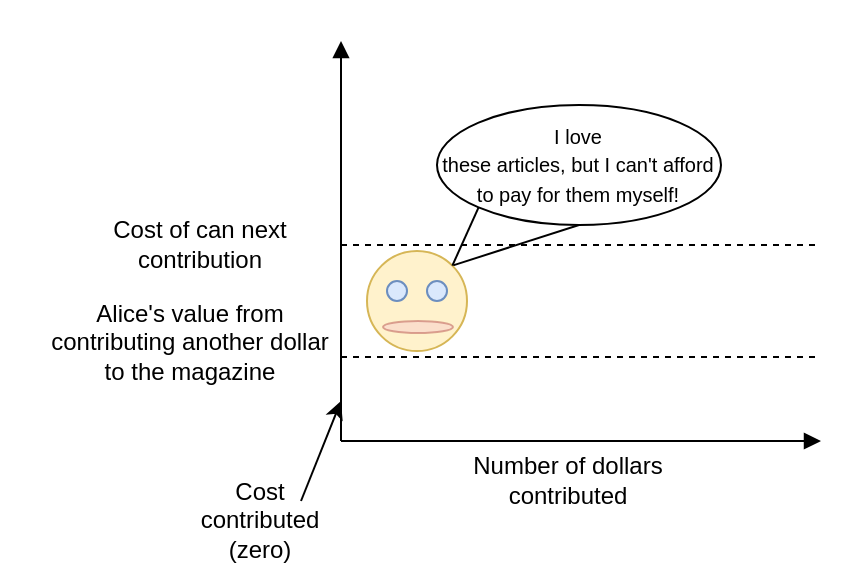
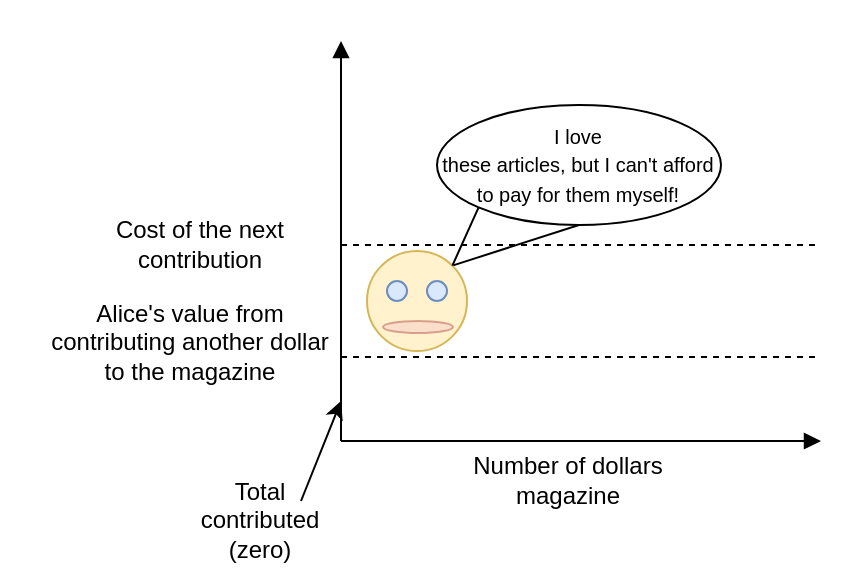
- <mxCell id="13" value="Cost of can next contribution" style="text;html=1;strokeColor=none;fillColor=none;align=center;verticalAlign=middle;whiteSpace=wrap;rounded=0;" parent="1" vertex="1"><mxGeometry x="30" y="112" width="140" height="20" as="geometry" /></mxCell>
+ <mxCell id="13" value="Cost of the next contribution" style="text;html=1;strokeColor=none;fillColor=none;align=center;verticalAlign=middle;whiteSpace=wrap;rounded=0;" parent="1" vertex="1"><mxGeometry x="30" y="112" width="140" height="20" as="geometry" /></mxCell>
- <mxCell id="12" value="Number of dollars contributed" style="text;html=1;strokeColor=none;fillColor=none;align=center;verticalAlign=middle;whiteSpace=wrap;rounded=0;" parent="1" vertex="1"><mxGeometry x="218" y="230" width="132" height="20" as="geometry" /></mxCell>
+ <mxCell id="12" value="Number of dollars magazine" style="text;html=1;strokeColor=none;fillColor=none;align=center;verticalAlign=middle;whiteSpace=wrap;rounded=0;" parent="1" vertex="1"><mxGeometry x="218" y="230" width="132" height="20" as="geometry" /></mxCell>
- <mxCell id="17" value="&lt;div&gt;Cost contributed&lt;/div&gt;&lt;div&gt;(zero)&lt;br&gt;&lt;/div&gt;" style="text;html=1;strokeColor=none;fillColor=none;align=center;verticalAlign=middle;whiteSpace=wrap;rounded=0;opacity=50;" vertex="1" parent="1"><mxGeometry x="110" y="250" width="40" height="20" as="geometry" /></mxCell>
+ <mxCell id="17" value="&lt;div&gt;Total contributed&lt;/div&gt;&lt;div&gt;(zero)&lt;br&gt;&lt;/div&gt;" style="text;html=1;strokeColor=none;fillColor=none;align=center;verticalAlign=middle;whiteSpace=wrap;rounded=0;opacity=50;" vertex="1" parent="1"><mxGeometry x="110" y="250" width="40" height="20" as="geometry" /></mxCell>
